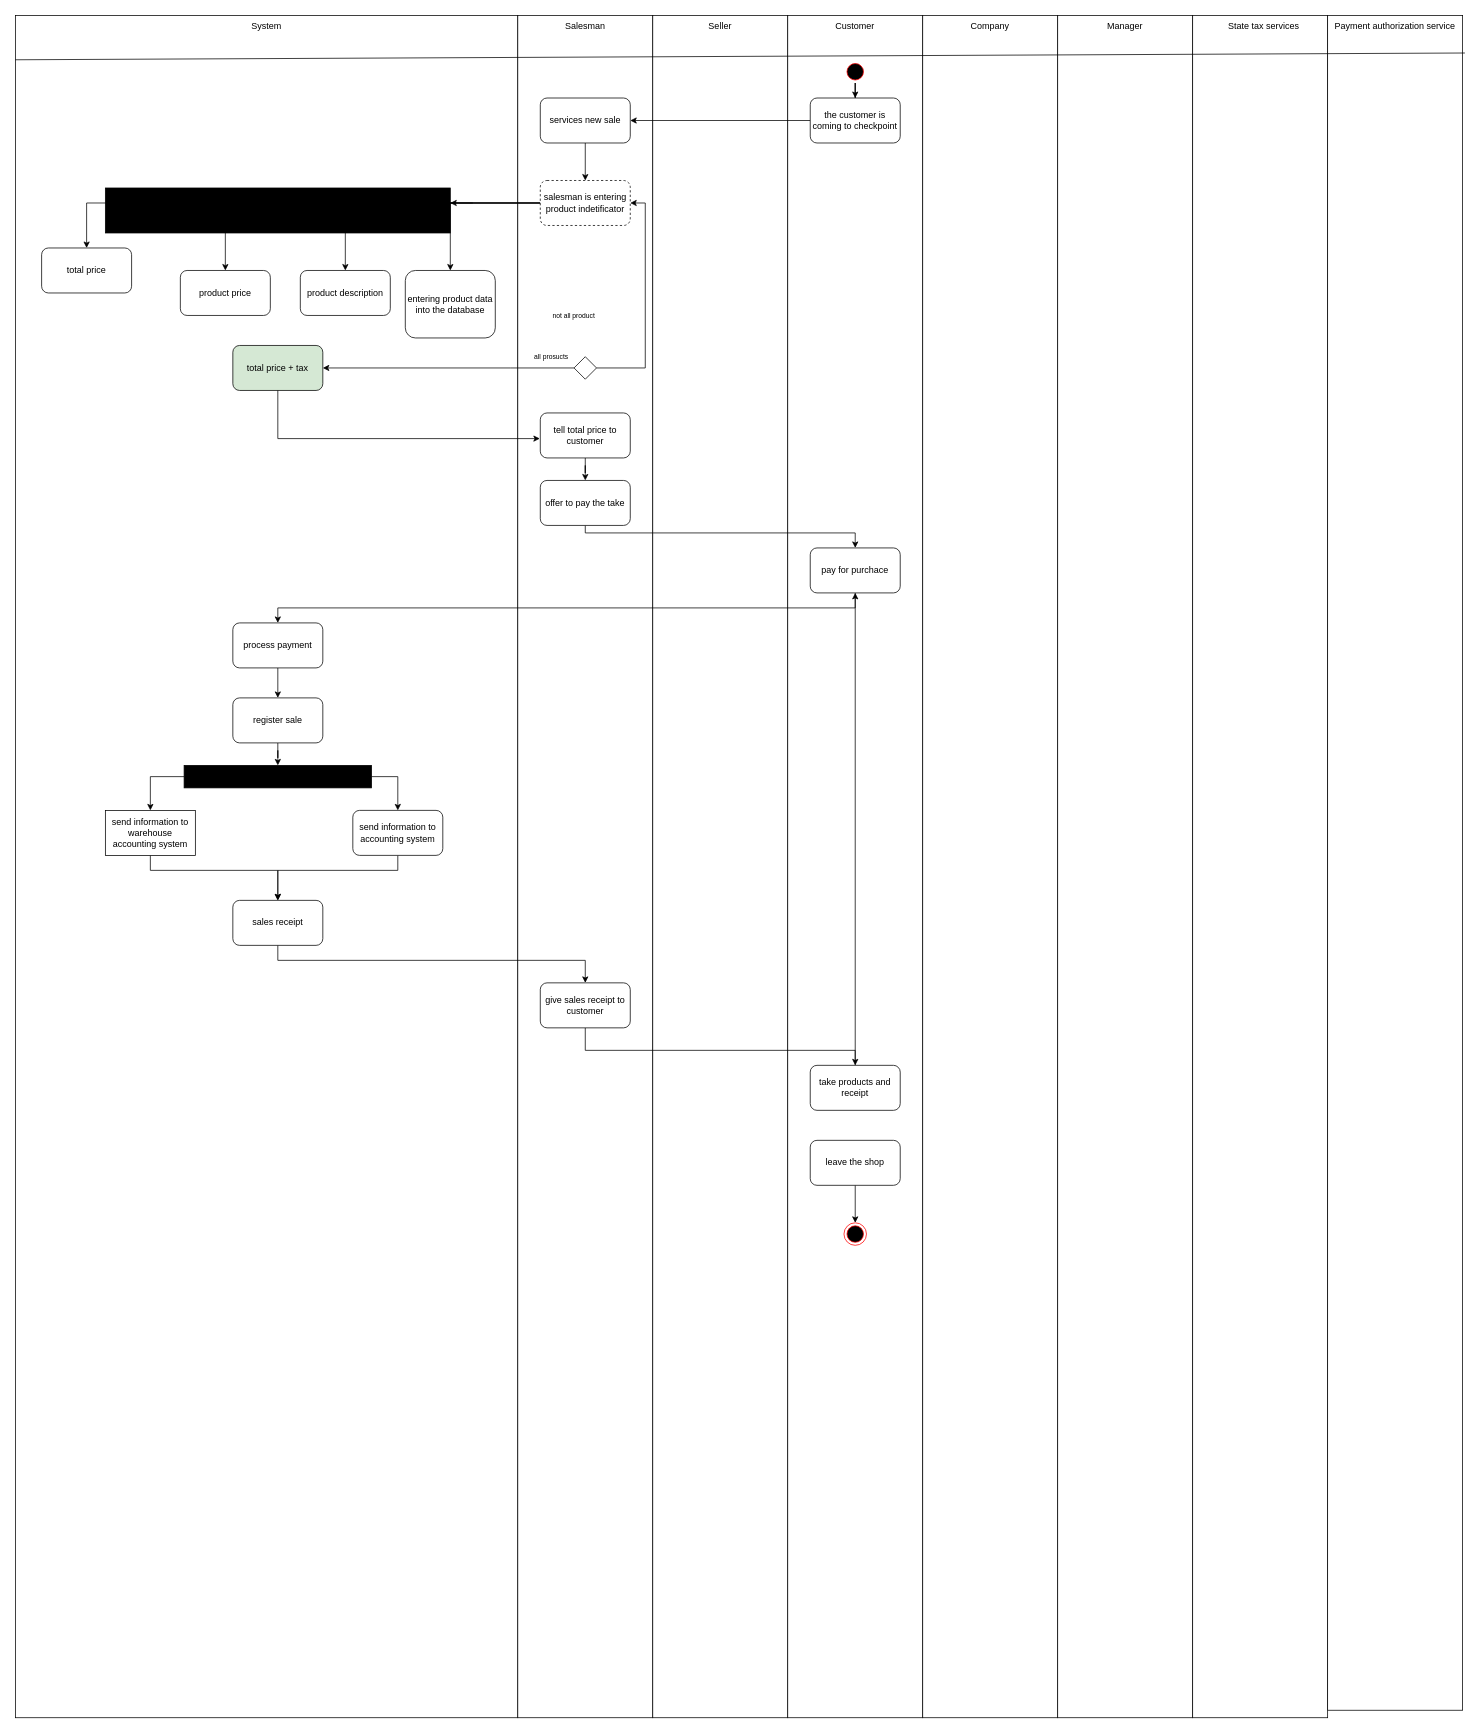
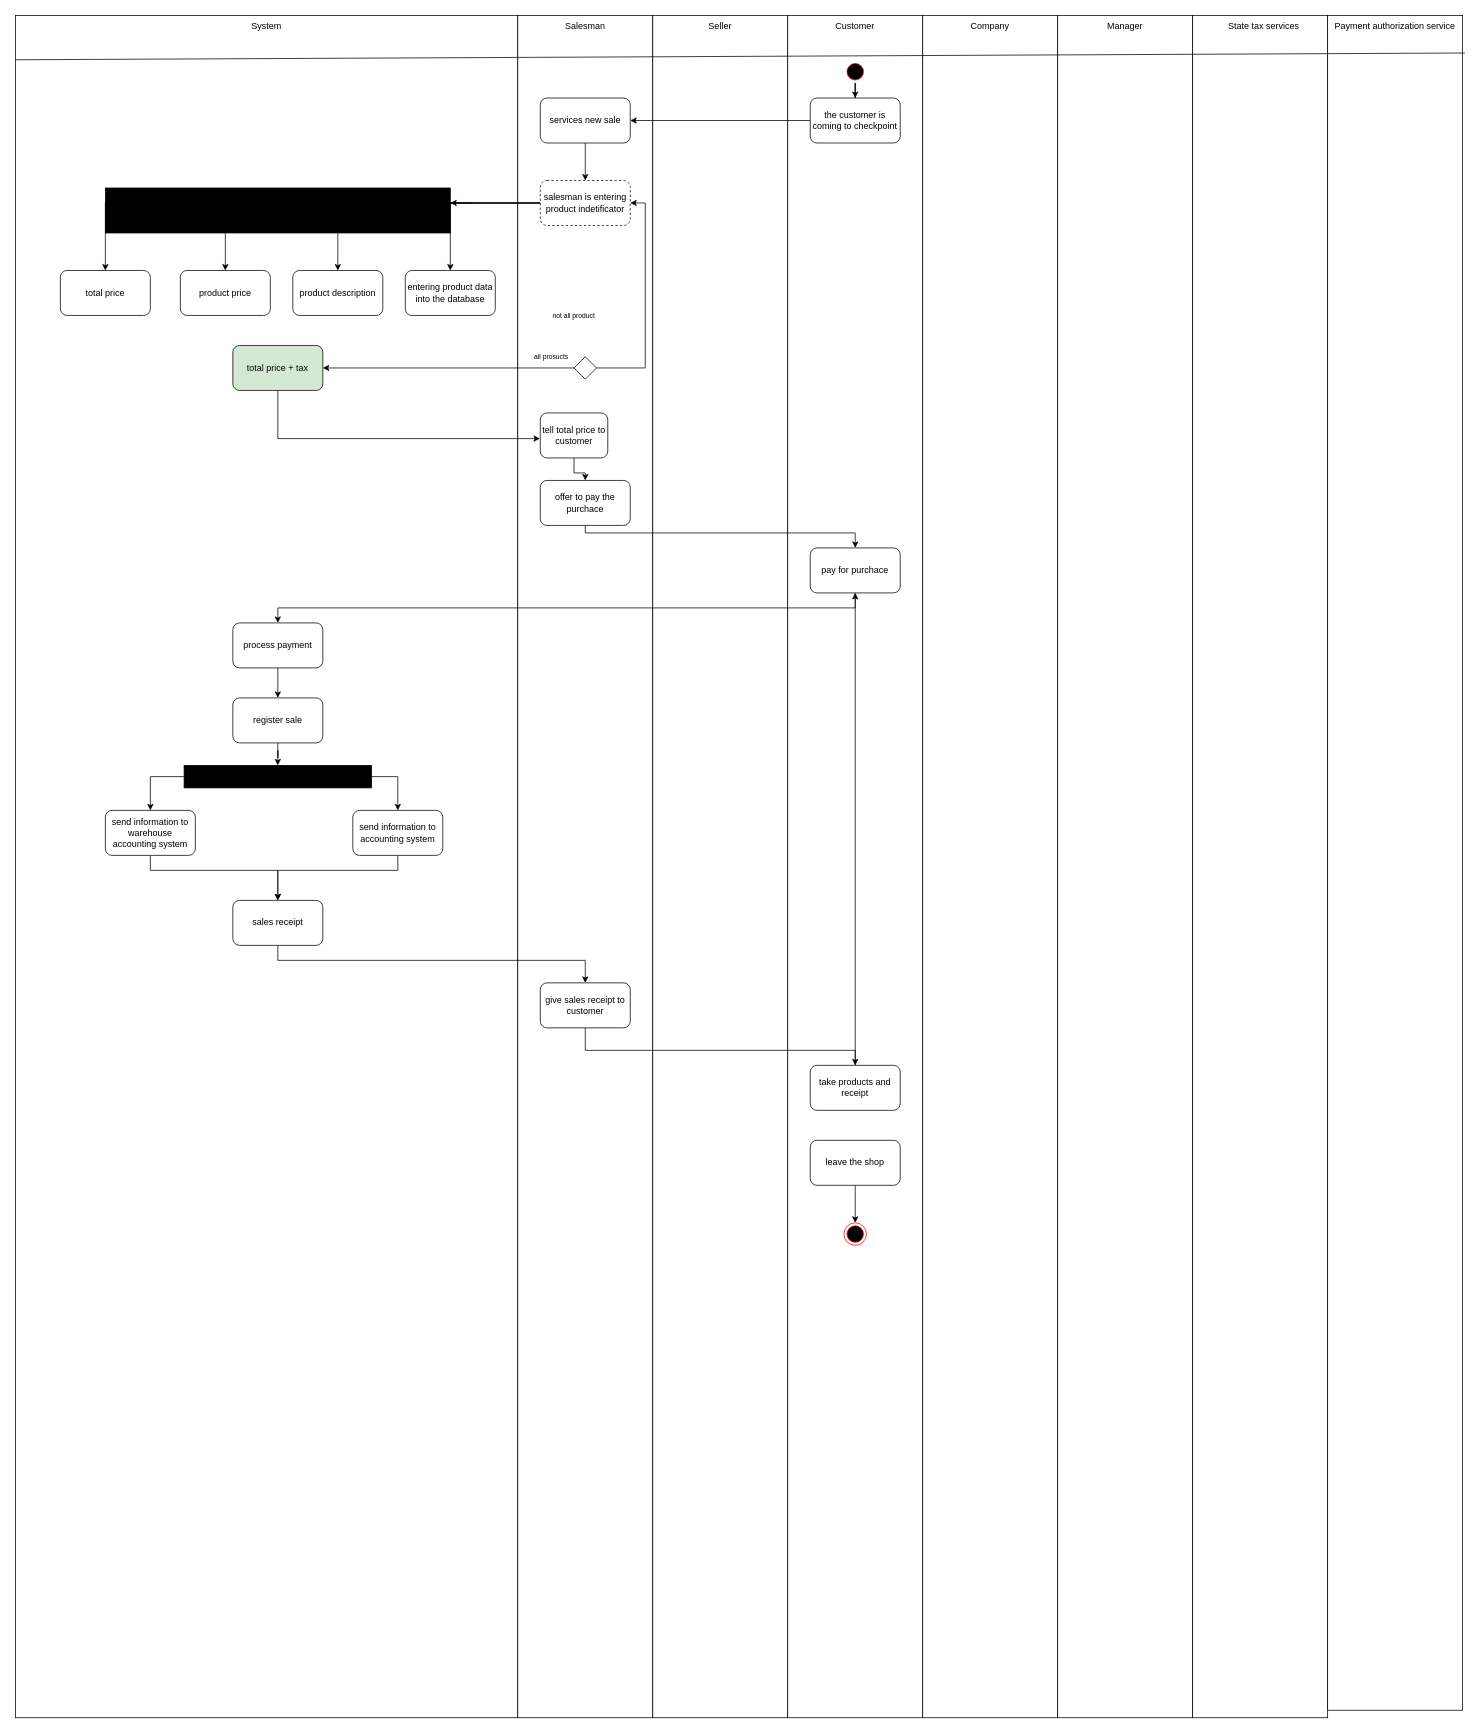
- <mxCell id="32" value="total price" style="rounded=1;whiteSpace=wrap;html=1;" vertex="1" parent="1"><mxGeometry x="55" y="330" width="120" height="60" as="geometry" /></mxCell>
+ <mxCell id="32" value="total price" style="rounded=1;whiteSpace=wrap;html=1;" vertex="1" parent="1"><mxGeometry x="80" y="360" width="120" height="60" as="geometry" /></mxCell>
- <mxCell id="30" value="product description" style="rounded=1;whiteSpace=wrap;html=1;" vertex="1" parent="1"><mxGeometry x="400" y="360" width="120" height="60" as="geometry" /></mxCell>
+ <mxCell id="30" value="product description" style="rounded=1;whiteSpace=wrap;html=1;" vertex="1" parent="1"><mxGeometry x="390" y="360" width="120" height="60" as="geometry" /></mxCell>
- <mxCell id="28" value="entering product data into the database" style="rounded=1;whiteSpace=wrap;html=1;" vertex="1" parent="1"><mxGeometry x="540" y="360" width="120" height="90" as="geometry" /></mxCell>
+ <mxCell id="28" value="entering product data into the database" style="rounded=1;whiteSpace=wrap;html=1;" vertex="1" parent="1"><mxGeometry x="540" y="360" width="120" height="60" as="geometry" /></mxCell>
- <mxCell id="43" value="tell total price to customer" style="rounded=1;whiteSpace=wrap;html=1;" vertex="1" parent="1"><mxGeometry x="720" y="550" width="120" height="60" as="geometry" /></mxCell>
+ <mxCell id="43" value="tell total price to customer" style="rounded=1;whiteSpace=wrap;html=1;" vertex="1" parent="1"><mxGeometry x="720" y="550" width="90" height="60" as="geometry" /></mxCell>
- <mxCell id="46" value="offer to pay the take" style="rounded=1;whiteSpace=wrap;html=1;" vertex="1" parent="1"><mxGeometry x="720" y="640" width="120" height="60" as="geometry" /></mxCell>
+ <mxCell id="46" value="offer to pay the purchace" style="rounded=1;whiteSpace=wrap;html=1;" vertex="1" parent="1"><mxGeometry x="720" y="640" width="120" height="60" as="geometry" /></mxCell>
- <mxCell id="56" value="send information to warehouse accounting system" style="whiteSpace=wrap;html=1;rounded=0;" vertex="1" parent="1"><mxGeometry x="140" y="1080" width="120" height="60" as="geometry" /></mxCell>
+ <mxCell id="56" value="send information to warehouse accounting system" style="rounded=1;whiteSpace=wrap;html=1;" vertex="1" parent="1"><mxGeometry x="140" y="1080" width="120" height="60" as="geometry" /></mxCell>
